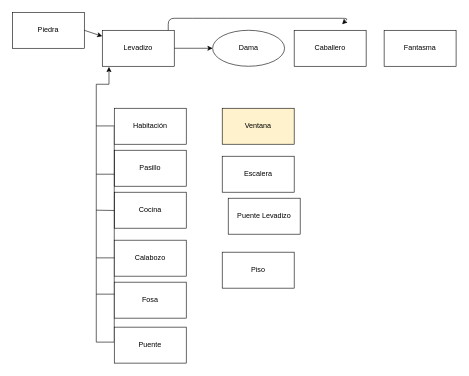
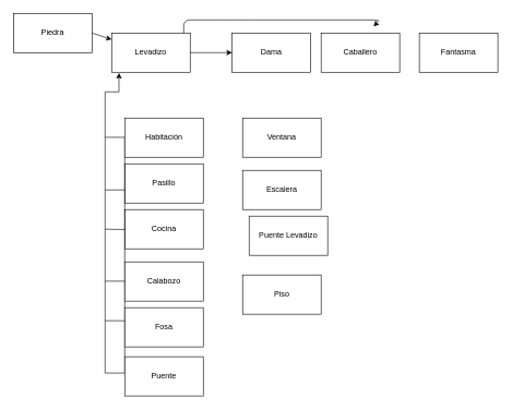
- <mxCell id="18" value="Dama" style="ellipse;whiteSpace=wrap;html=1;" vertex="1" parent="1"><mxGeometry x="354" y="50" width="120" height="60" as="geometry" /></mxCell>
+ <mxCell id="18" value="Dama" style="rounded=0;whiteSpace=wrap;html=1;" vertex="1" parent="1"><mxGeometry x="354" y="50" width="120" height="60" as="geometry" /></mxCell>
- <mxCell id="16" value="Ventana" style="rounded=0;whiteSpace=wrap;html=1;fillColor=#fff2cc;" vertex="1" parent="1"><mxGeometry x="370" y="180" width="120" height="60" as="geometry" /></mxCell>
+ <mxCell id="16" value="Ventana" style="rounded=0;whiteSpace=wrap;html=1;" vertex="1" parent="1"><mxGeometry x="370" y="180" width="120" height="60" as="geometry" /></mxCell>
